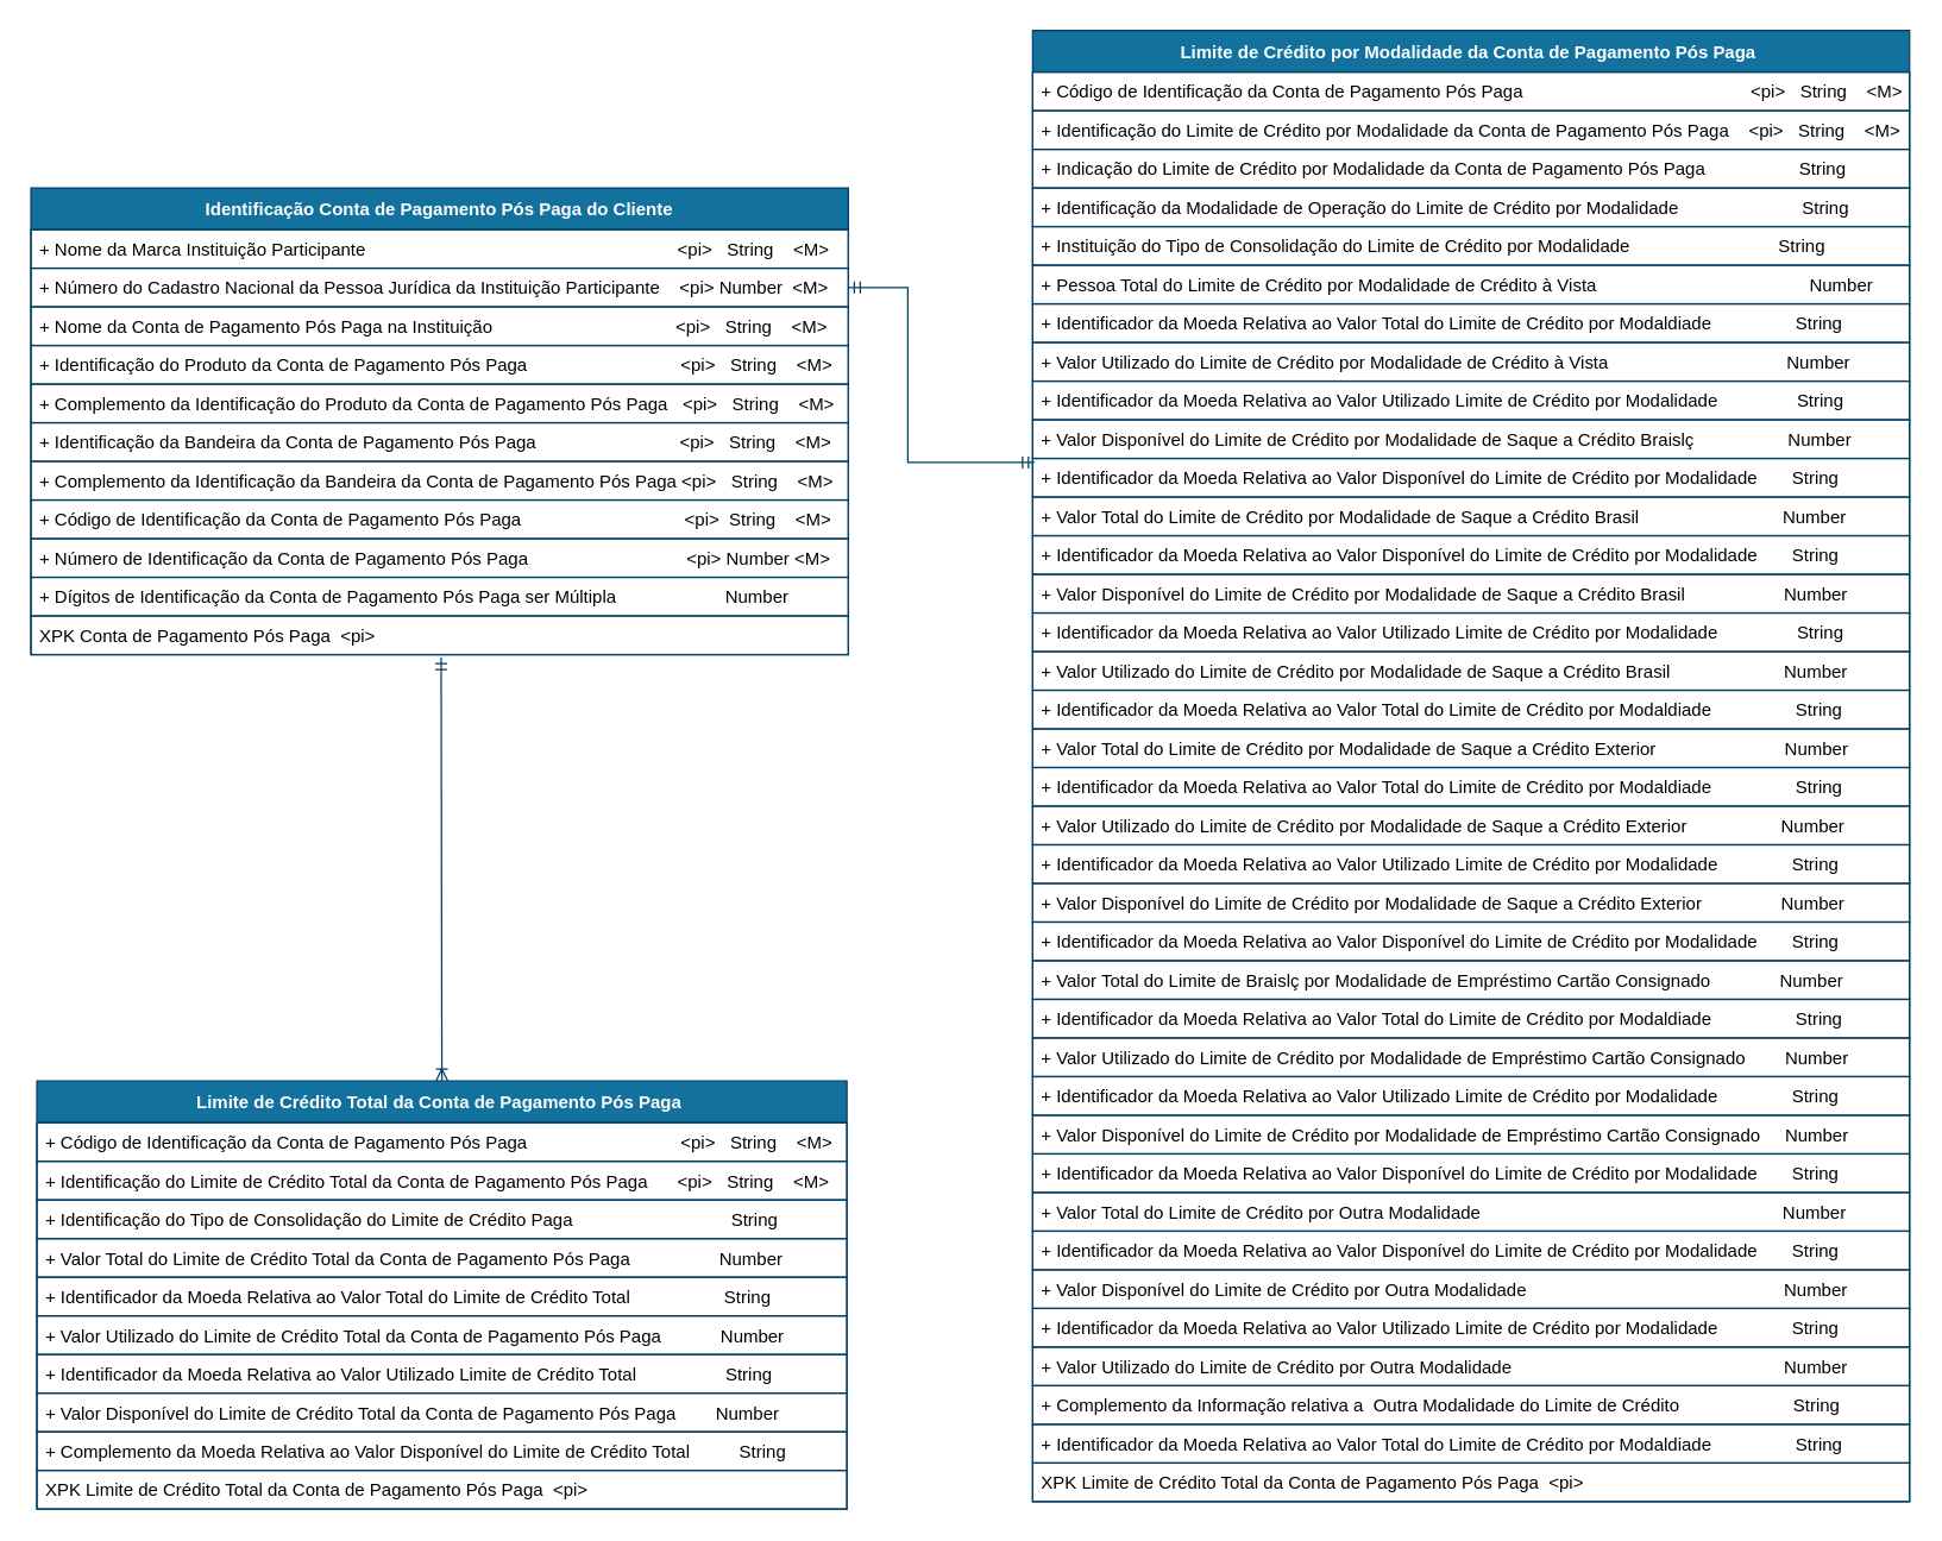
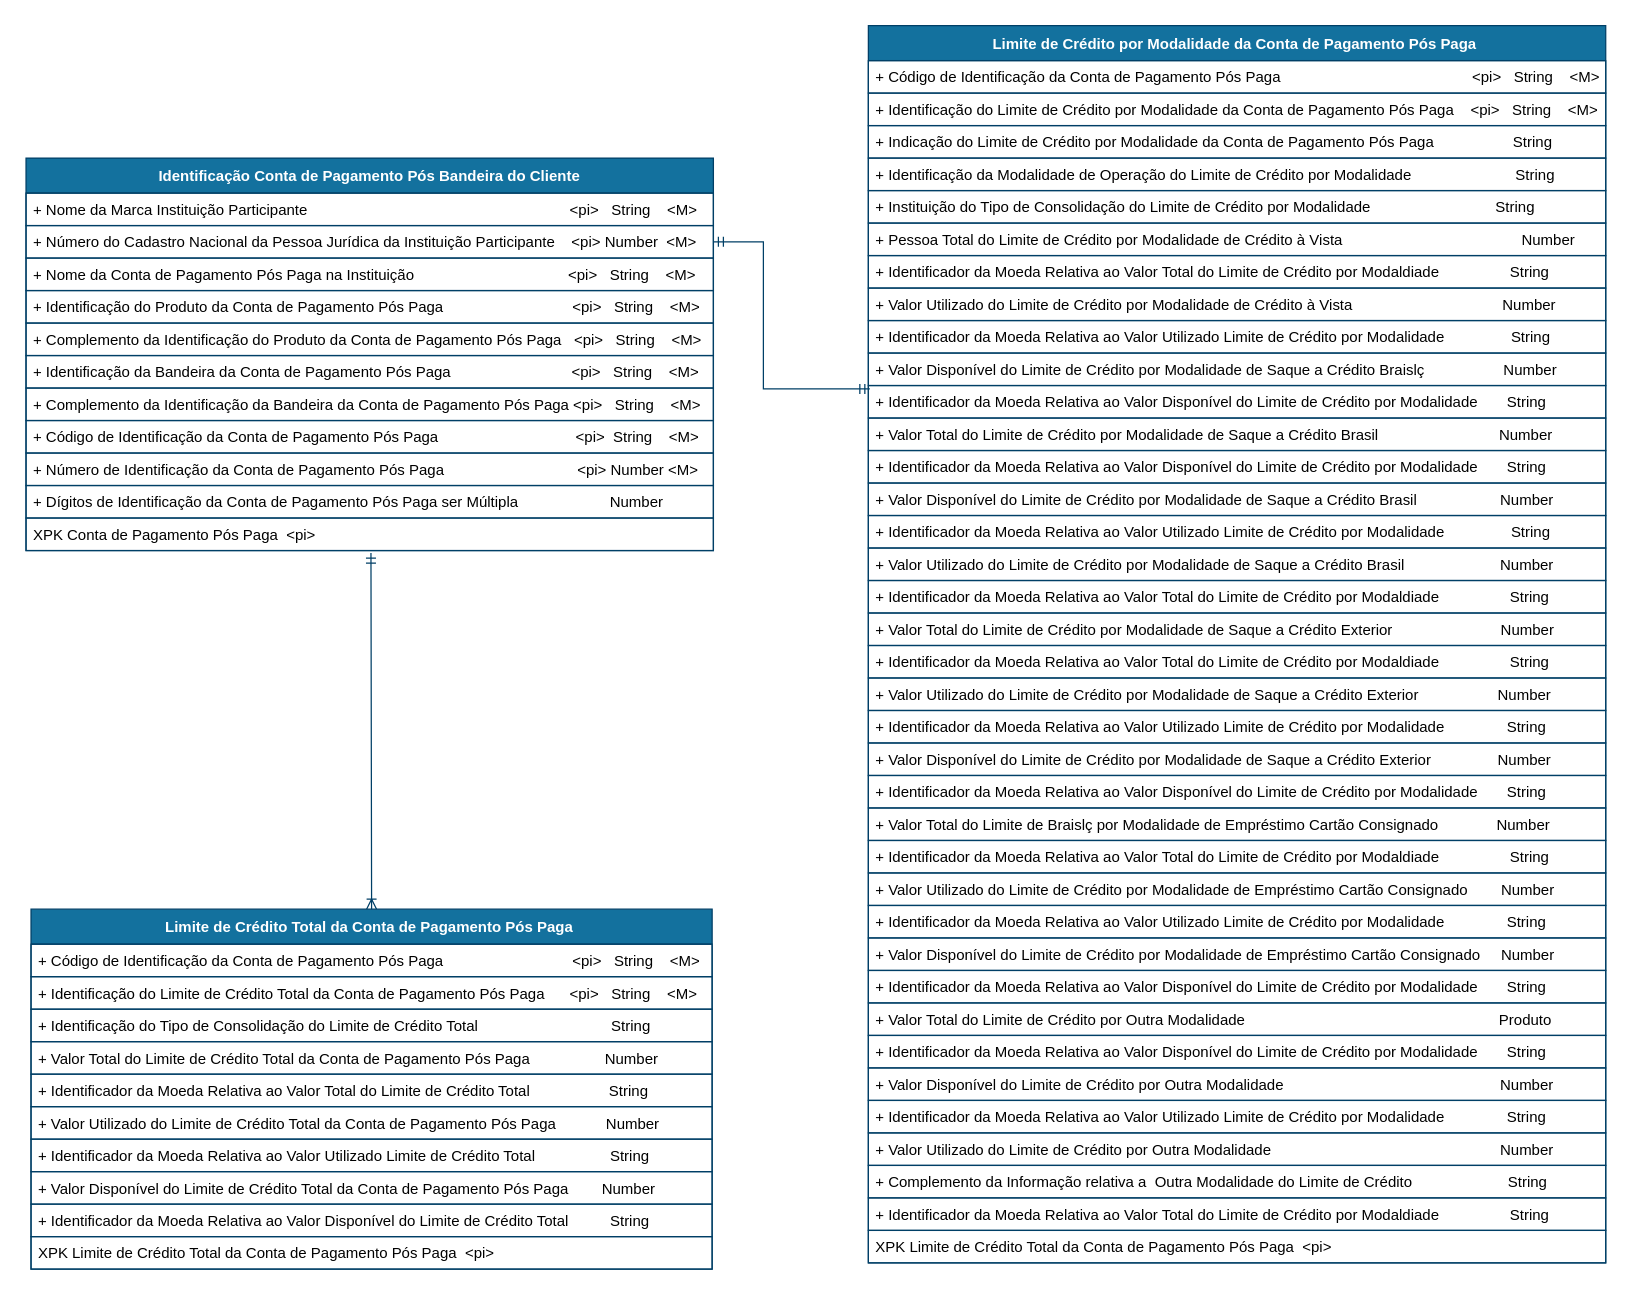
- <mxCell id="52" value="Identificação Conta de Pagamento Pós Paga do Cliente" style="swimlane;fontStyle=1;childLayout=stackLayout;horizontal=1;startSize=28;horizontalStack=0;resizeParent=1;resizeParentMax=0;resizeLast=0;collapsible=1;marginBottom=0;rounded=0;shadow=0;comic=0;sketch=0;align=center;html=0;autosize=1;fillColor=#13719E;strokeColor=#003F66;fontColor=#FFFFFF;" vertex="1" parent="1"><mxGeometry x="20" y="126" width="550" height="314" as="geometry" /></mxCell>
+ <mxCell id="52" value="Identificação Conta de Pagamento Pós Bandeira do Cliente" style="swimlane;fontStyle=1;childLayout=stackLayout;horizontal=1;startSize=28;horizontalStack=0;resizeParent=1;resizeParentMax=0;resizeLast=0;collapsible=1;marginBottom=0;rounded=0;shadow=0;comic=0;sketch=0;align=center;html=0;autosize=1;fillColor=#13719E;strokeColor=#003F66;fontColor=#FFFFFF;" vertex="1" parent="1"><mxGeometry x="20" y="126" width="550" height="314" as="geometry" /></mxCell>
- <mxCell id="44" value="+ Valor Total do Limite de Crédito por Outra Modalidade                                                             Number   " style="text;fillColor=none;align=left;verticalAlign=top;spacingLeft=4;spacingRight=4;overflow=hidden;rotatable=0;points=[[0,0.5],[1,0.5]];portConstraint=eastwest;strokeColor=#003F66;" vertex="1" parent="14"><mxGeometry y="782" width="590" height="26" as="geometry" /></mxCell>
+ <mxCell id="44" value="+ Valor Total do Limite de Crédito por Outra Modalidade                                                             Produto   " style="text;fillColor=none;align=left;verticalAlign=top;spacingLeft=4;spacingRight=4;overflow=hidden;rotatable=0;points=[[0,0.5],[1,0.5]];portConstraint=eastwest;strokeColor=#003F66;" vertex="1" parent="14"><mxGeometry y="782" width="590" height="26" as="geometry" /></mxCell>
- <mxCell id="6" value="+ Identificação do Tipo de Consolidação do Limite de Crédito Paga                                String    " style="text;fillColor=none;align=left;verticalAlign=top;spacingLeft=4;spacingRight=4;overflow=hidden;rotatable=0;points=[[0,0.5],[1,0.5]];portConstraint=eastwest;strokeColor=#003F66;" parent="3" vertex="1"><mxGeometry y="80" width="545" height="26" as="geometry" /></mxCell>
+ <mxCell id="6" value="+ Identificação do Tipo de Consolidação do Limite de Crédito Total                                String    " style="text;fillColor=none;align=left;verticalAlign=top;spacingLeft=4;spacingRight=4;overflow=hidden;rotatable=0;points=[[0,0.5],[1,0.5]];portConstraint=eastwest;strokeColor=#003F66;" parent="3" vertex="1"><mxGeometry y="80" width="545" height="26" as="geometry" /></mxCell>
- <mxCell id="12" value="+ Complemento da Moeda Relativa ao Valor Disponível do Limite de Crédito Total          String" style="text;fillColor=none;align=left;verticalAlign=top;spacingLeft=4;spacingRight=4;overflow=hidden;rotatable=0;points=[[0,0.5],[1,0.5]];portConstraint=eastwest;strokeColor=#003F66;" parent="3" vertex="1"><mxGeometry y="236" width="545" height="26" as="geometry" /></mxCell>
+ <mxCell id="12" value="+ Identificador da Moeda Relativa ao Valor Disponível do Limite de Crédito Total          String" style="text;fillColor=none;align=left;verticalAlign=top;spacingLeft=4;spacingRight=4;overflow=hidden;rotatable=0;points=[[0,0.5],[1,0.5]];portConstraint=eastwest;strokeColor=#003F66;" parent="3" vertex="1"><mxGeometry y="236" width="545" height="26" as="geometry" /></mxCell>
